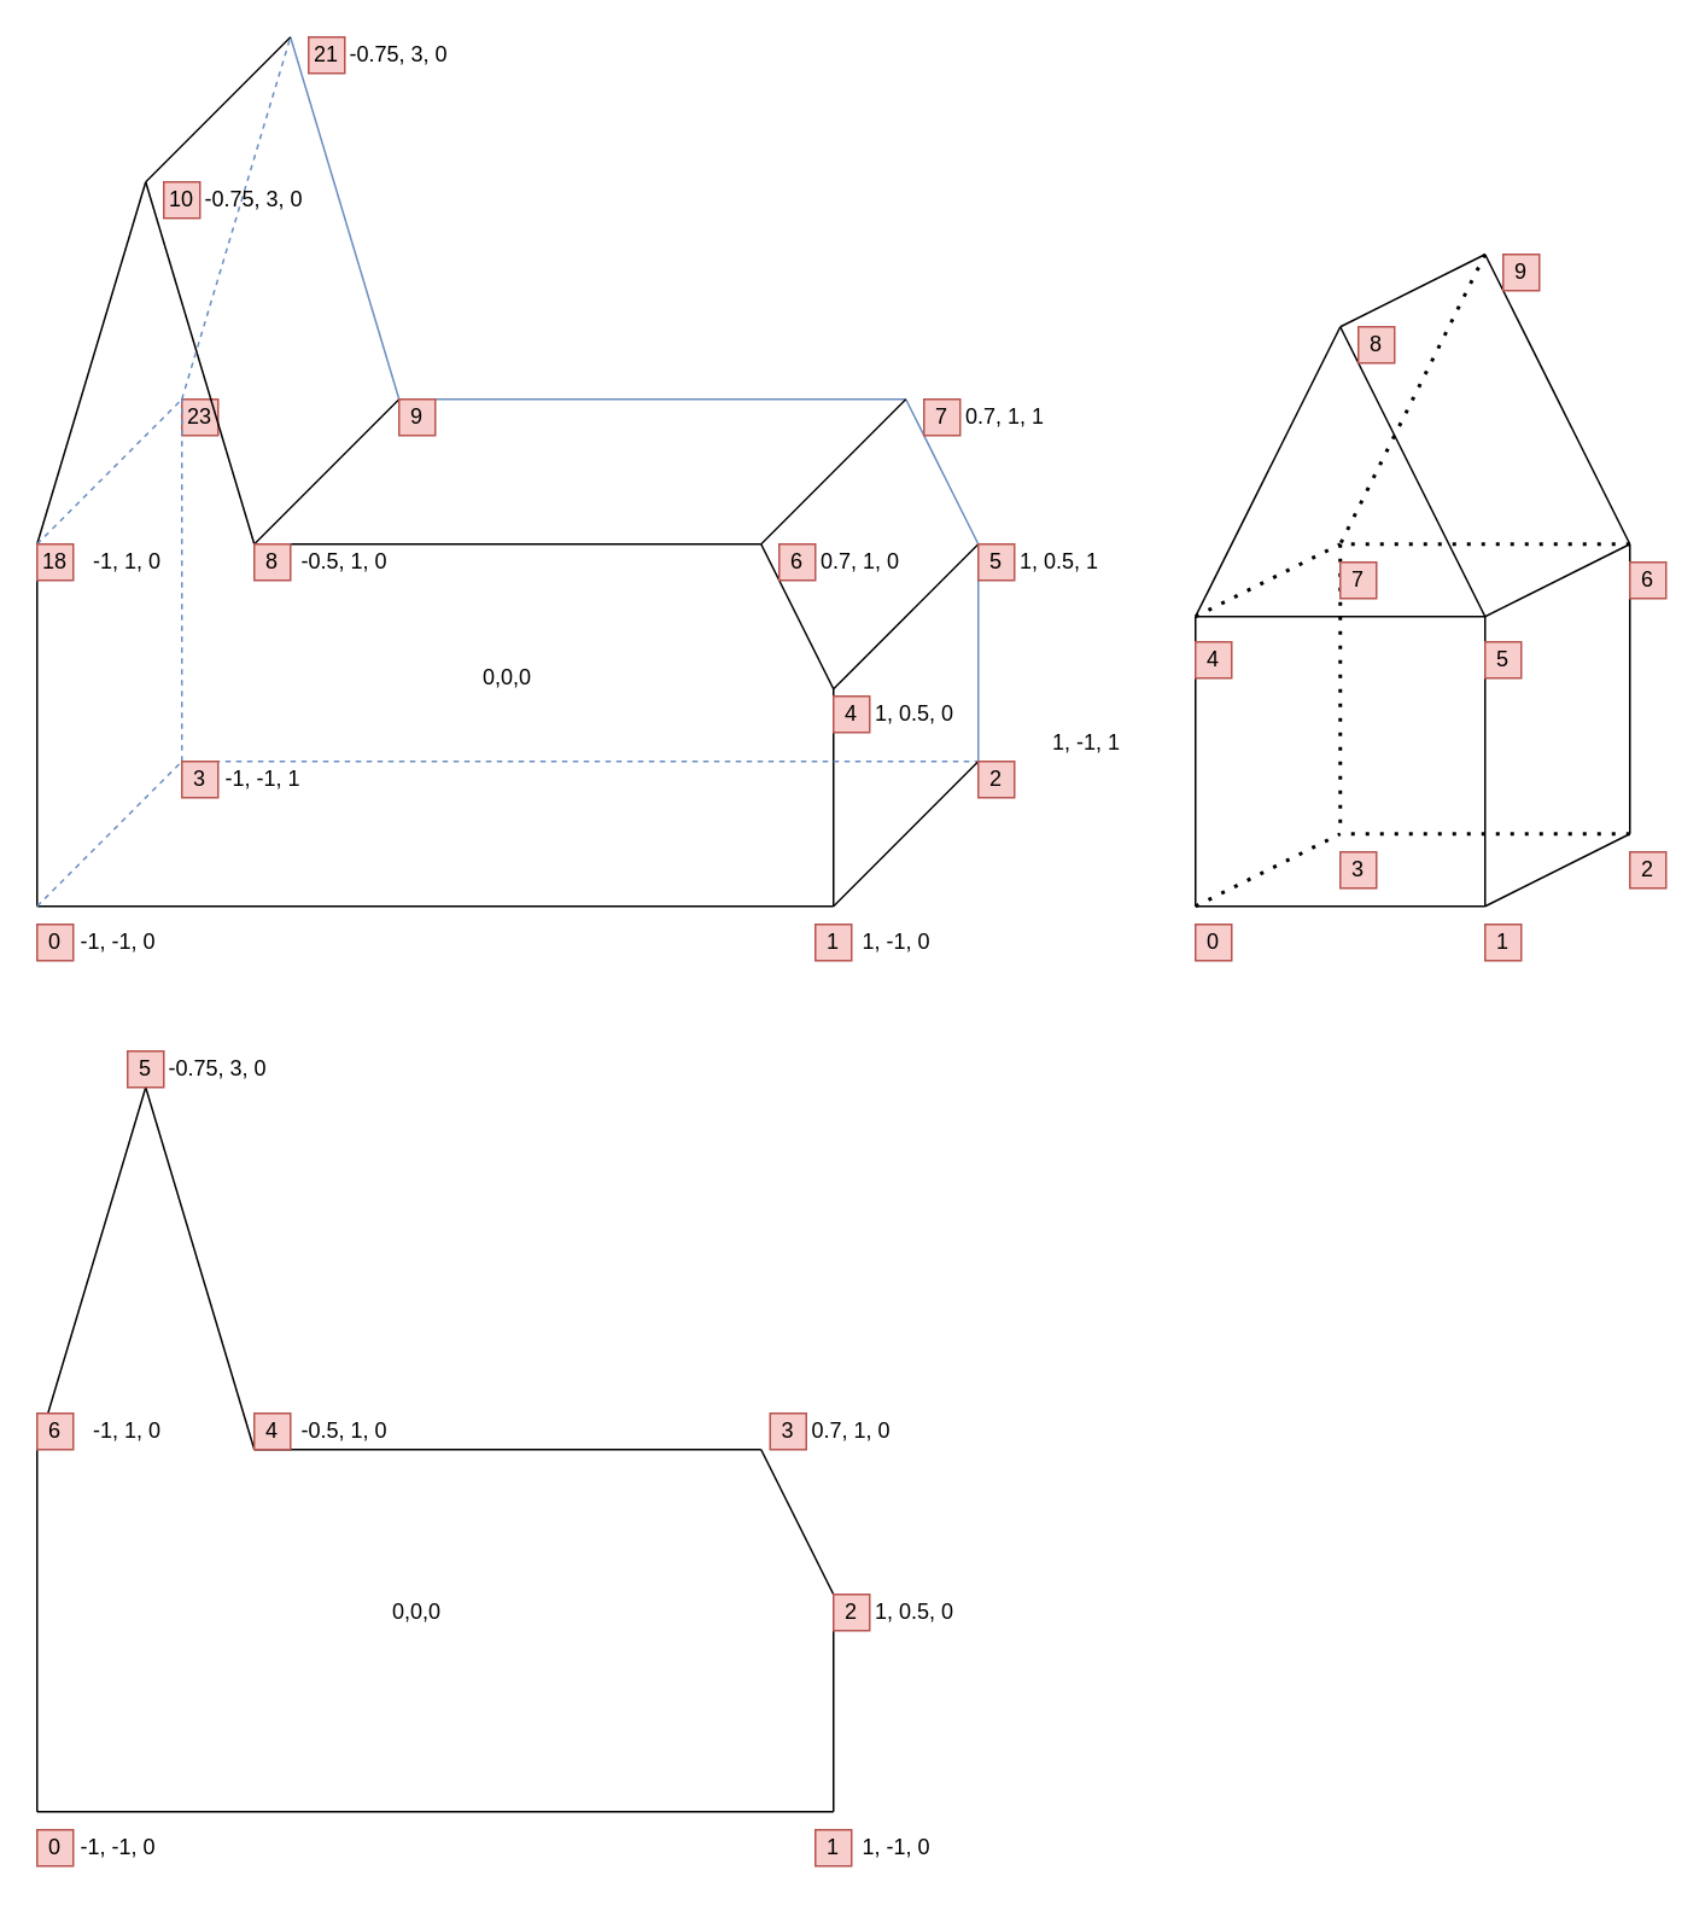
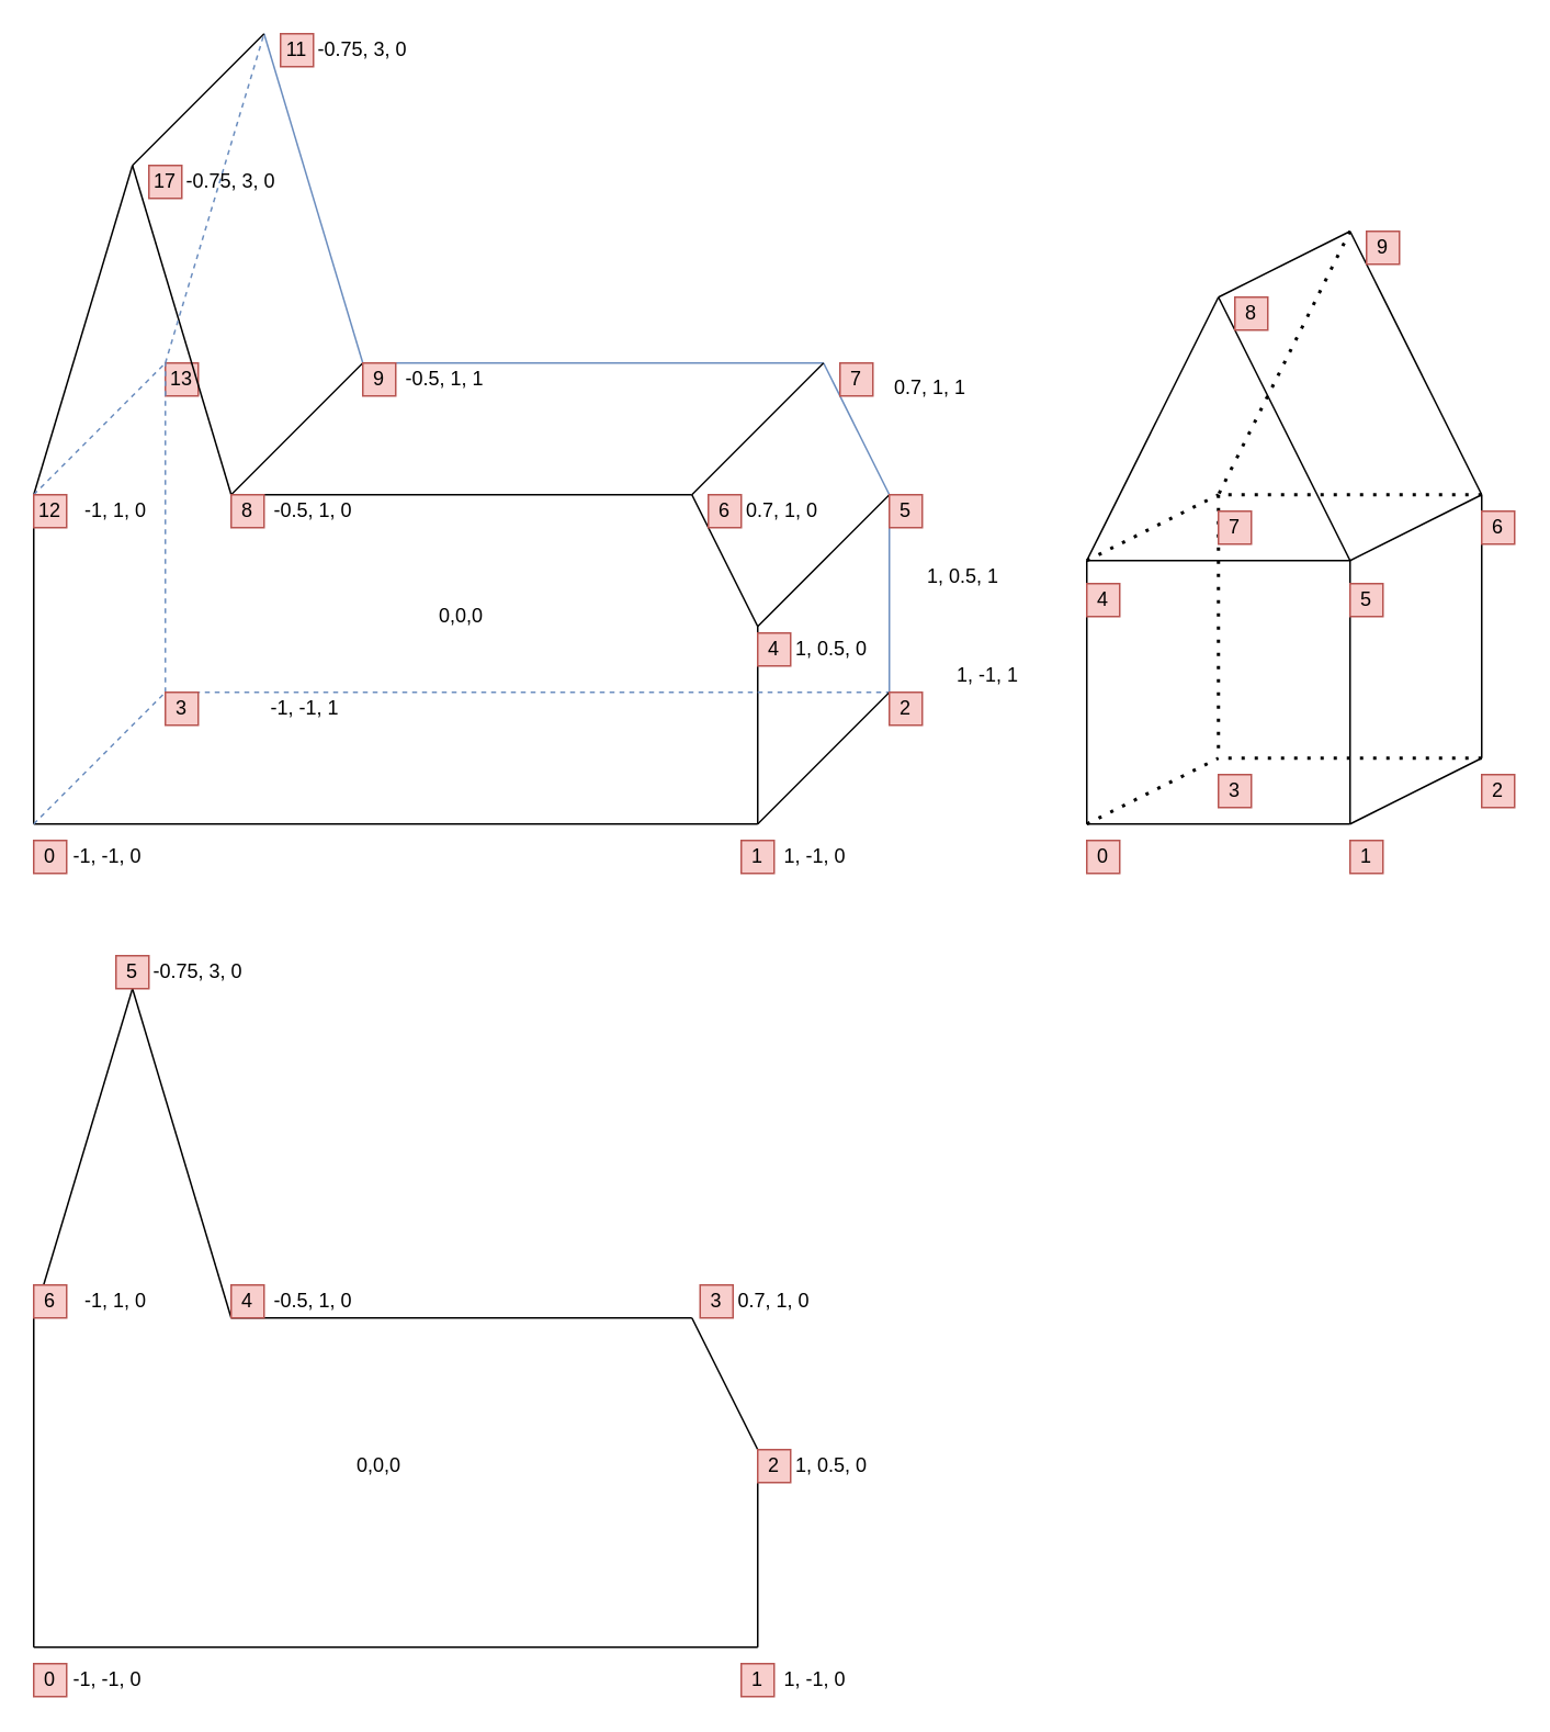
- <mxCell id="36" value="21" style="text;html=1;strokeColor=#b85450;fillColor=#f8cecc;align=center;verticalAlign=middle;whiteSpace=wrap;rounded=0;" parent="1" vertex="1"><mxGeometry x="170" y="20" width="20" height="20" as="geometry" /></mxCell>
+ <mxCell id="36" value="11" style="text;html=1;strokeColor=#b85450;fillColor=#f8cecc;align=center;verticalAlign=middle;whiteSpace=wrap;rounded=0;" parent="1" vertex="1"><mxGeometry x="170" y="20" width="20" height="20" as="geometry" /></mxCell>
- <mxCell id="35" value="10" style="text;html=1;strokeColor=#b85450;fillColor=#f8cecc;align=center;verticalAlign=middle;whiteSpace=wrap;rounded=0;" parent="1" vertex="1"><mxGeometry x="90" y="100" width="20" height="20" as="geometry" /></mxCell>
+ <mxCell id="35" value="17" style="text;html=1;strokeColor=#b85450;fillColor=#f8cecc;align=center;verticalAlign=middle;whiteSpace=wrap;rounded=0;" parent="1" vertex="1"><mxGeometry x="90" y="100" width="20" height="20" as="geometry" /></mxCell>
- <mxCell id="2" value="23" style="text;html=1;strokeColor=#b85450;fillColor=#f8cecc;align=center;verticalAlign=middle;whiteSpace=wrap;rounded=0;" parent="1" vertex="1"><mxGeometry x="100" y="220" width="20" height="20" as="geometry" /></mxCell>
+ <mxCell id="2" value="13" style="text;html=1;strokeColor=#b85450;fillColor=#f8cecc;align=center;verticalAlign=middle;whiteSpace=wrap;rounded=0;" parent="1" vertex="1"><mxGeometry x="100" y="220" width="20" height="20" as="geometry" /></mxCell>
+ <mxCell id="96" value="-0.5, 1, 1" style="text;html=1;strokeColor=none;fillColor=none;align=center;verticalAlign=middle;whiteSpace=wrap;rounded=0;" vertex="1" parent="1"><mxGeometry x="240" y="220" width="60" height="20" as="geometry" /></mxCell>
- <mxCell id="94" value="0.7, 1, 1" style="text;html=1;strokeColor=none;fillColor=none;align=center;verticalAlign=middle;whiteSpace=wrap;rounded=0;" vertex="1" parent="1"><mxGeometry x="530" y="220" width="50" height="20" as="geometry" /></mxCell>
+ <mxCell id="94" value="0.7, 1, 1" style="text;html=1;strokeColor=none;fillColor=none;align=center;verticalAlign=middle;whiteSpace=wrap;rounded=0;" vertex="1" parent="1"><mxGeometry x="540" y="225" width="50" height="20" as="geometry" /></mxCell>
- <mxCell id="32" value="18" style="text;html=1;strokeColor=#b85450;fillColor=#f8cecc;align=center;verticalAlign=middle;whiteSpace=wrap;rounded=0;" parent="1" vertex="1"><mxGeometry x="20" y="300" width="20" height="20" as="geometry" /></mxCell>
+ <mxCell id="32" value="12" style="text;html=1;strokeColor=#b85450;fillColor=#f8cecc;align=center;verticalAlign=middle;whiteSpace=wrap;rounded=0;" parent="1" vertex="1"><mxGeometry x="20" y="300" width="20" height="20" as="geometry" /></mxCell>
- <mxCell id="92" value="1, 0.5, 1" style="text;html=1;strokeColor=none;fillColor=none;align=center;verticalAlign=middle;whiteSpace=wrap;rounded=0;" vertex="1" parent="1"><mxGeometry x="560" y="300" width="50" height="20" as="geometry" /></mxCell>
+ <mxCell id="92" value="1, 0.5, 1" style="text;html=1;strokeColor=none;fillColor=none;align=center;verticalAlign=middle;whiteSpace=wrap;rounded=0;" vertex="1" parent="1"><mxGeometry x="560" y="340" width="50" height="20" as="geometry" /></mxCell>
- <mxCell id="90" value="-1, -1, 1" style="text;html=1;strokeColor=none;fillColor=none;align=center;verticalAlign=middle;whiteSpace=wrap;rounded=0;" vertex="1" parent="1"><mxGeometry x="120" y="420" width="50" height="20" as="geometry" /></mxCell>
+ <mxCell id="90" value="-1, -1, 1" style="text;html=1;strokeColor=none;fillColor=none;align=center;verticalAlign=middle;whiteSpace=wrap;rounded=0;" vertex="1" parent="1"><mxGeometry x="160" y="420" width="50" height="20" as="geometry" /></mxCell>
